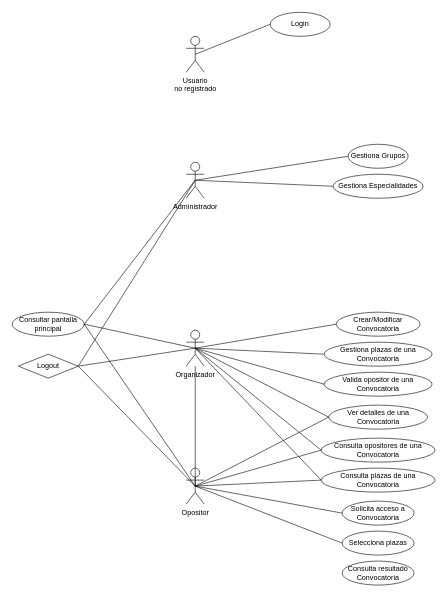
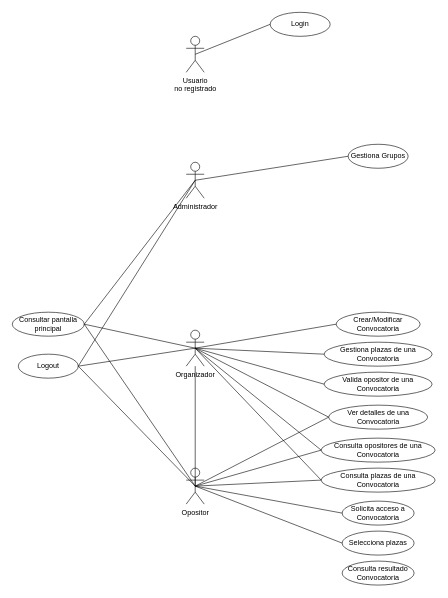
- <mxCell id="17" value="" style="endArrow=none;html=1;rounded=0;entryX=0;entryY=0.5;entryDx=0;entryDy=0;exitX=0.5;exitY=0.5;exitDx=0;exitDy=0;exitPerimeter=0;" parent="1" source="3" target="7" edge="1"><mxGeometry width="50" height="50" relative="1" as="geometry"><mxPoint x="350" y="307.647" as="sourcePoint" /><mxPoint x="590" y="270" as="targetPoint" /></mxGeometry></mxCell>
- <mxCell id="7" value="Gestiona Especialidades" style="ellipse;whiteSpace=wrap;html=1;" parent="1" vertex="1"><mxGeometry x="555" y="290" width="150" height="40" as="geometry" /></mxCell>
- <mxCell id="19" value="Logout" style="rhombus;whiteSpace=wrap;html=1;" parent="1" vertex="1"><mxGeometry x="30" y="590" width="100" height="40" as="geometry" /></mxCell>
+ <mxCell id="19" value="Logout" style="ellipse;whiteSpace=wrap;html=1;" parent="1" vertex="1"><mxGeometry x="30" y="590" width="100" height="40" as="geometry" /></mxCell>
